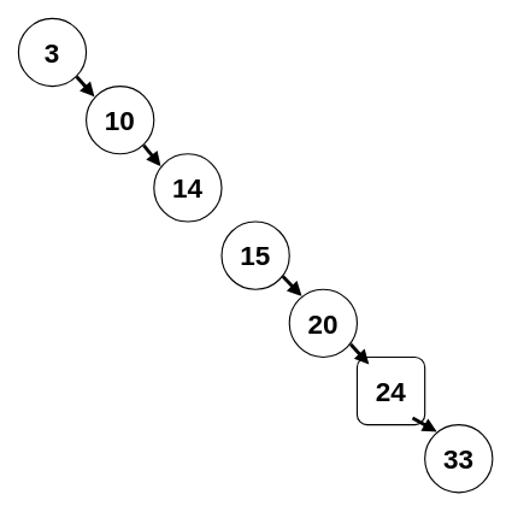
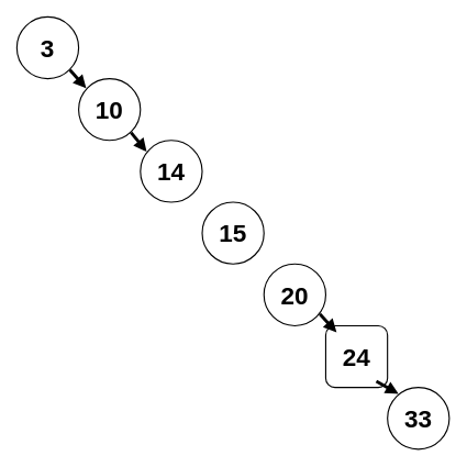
- <mxCell id="11" value="" style="html=1;jettySize=18;whiteSpace=wrap;fontSize=13;strokeOpacity=100;strokeWidth=3.8;rounded=0;startArrow=none;endArrow=block;endFill=1;exitX=0.904;exitY=0.811;exitPerimeter=0;entryX=0.183;entryY=0.1;entryPerimeter=0;" edge="1" parent="1" source="2" target="8"><mxGeometry width="100" height="100" relative="1" as="geometry"><Array as="points" /></mxGeometry></mxCell>
